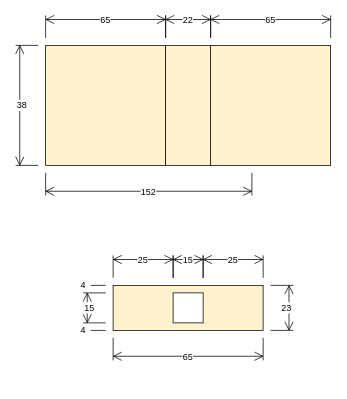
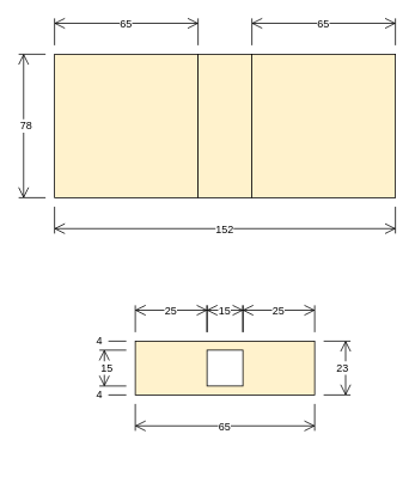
- <mxCell id="8" value="22" style="shape=dimension;direction=west;whiteSpace=wrap;html=1;align=center;points=[];verticalAlign=top;spacingTop=-8;labelBackgroundColor=#ffffff" vertex="1" parent="1"><mxGeometry x="220" y="20" width="60" height="30" as="geometry" /></mxCell>
- <mxCell id="9" value="38" style="shape=dimension;direction=south;whiteSpace=wrap;html=1;align=left;points=[];verticalAlign=middle;labelBackgroundColor=#ffffff" vertex="1" parent="1"><mxGeometry x="20" y="60" width="30" height="160" as="geometry" /></mxCell>
+ <mxCell id="9" value="78" style="shape=dimension;direction=south;whiteSpace=wrap;html=1;align=left;points=[];verticalAlign=middle;labelBackgroundColor=#ffffff" vertex="1" parent="1"><mxGeometry x="20" y="60" width="30" height="160" as="geometry" /></mxCell>
- <mxCell id="11" value="152" style="shape=dimension;whiteSpace=wrap;html=1;align=center;points=[];verticalAlign=bottom;spacingBottom=-5;labelBackgroundColor=#ffffff" vertex="1" parent="1"><mxGeometry x="60" y="230" width="275" height="30" as="geometry" /></mxCell>
+ <mxCell id="11" value="152" style="shape=dimension;whiteSpace=wrap;html=1;align=center;points=[];verticalAlign=bottom;spacingBottom=-5;labelBackgroundColor=#ffffff" vertex="1" parent="1"><mxGeometry x="60" y="230" width="380" height="30" as="geometry" /></mxCell>
